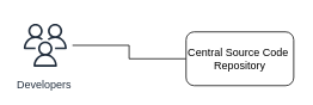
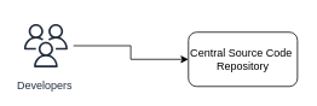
- <mxCell id="2" style="edgeStyle=orthogonalEdgeStyle;rounded=0;orthogonalLoop=1;jettySize=auto;html=1;endArrow=none;" edge="1" parent="1" source="3" target="4"><mxGeometry relative="1" as="geometry" /></mxCell>
+ <mxCell id="2" style="edgeStyle=orthogonalEdgeStyle;rounded=0;orthogonalLoop=1;jettySize=auto;html=1;" edge="1" parent="1" source="3" target="4"><mxGeometry relative="1" as="geometry" /></mxCell>
